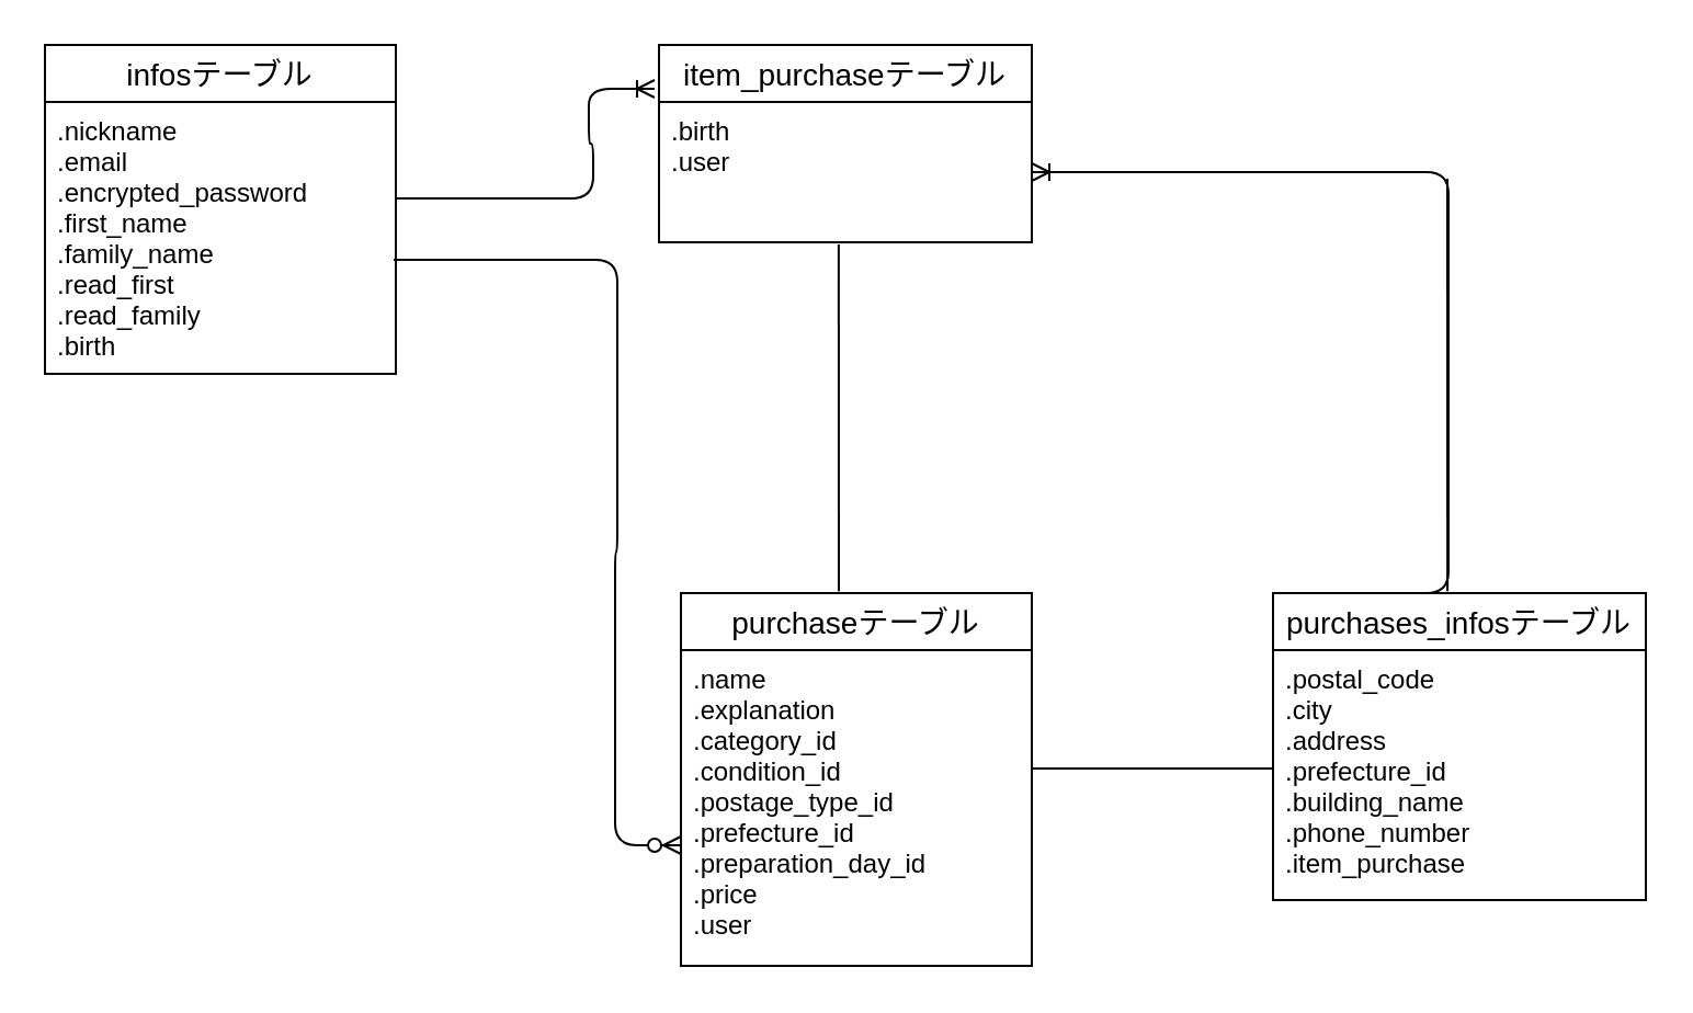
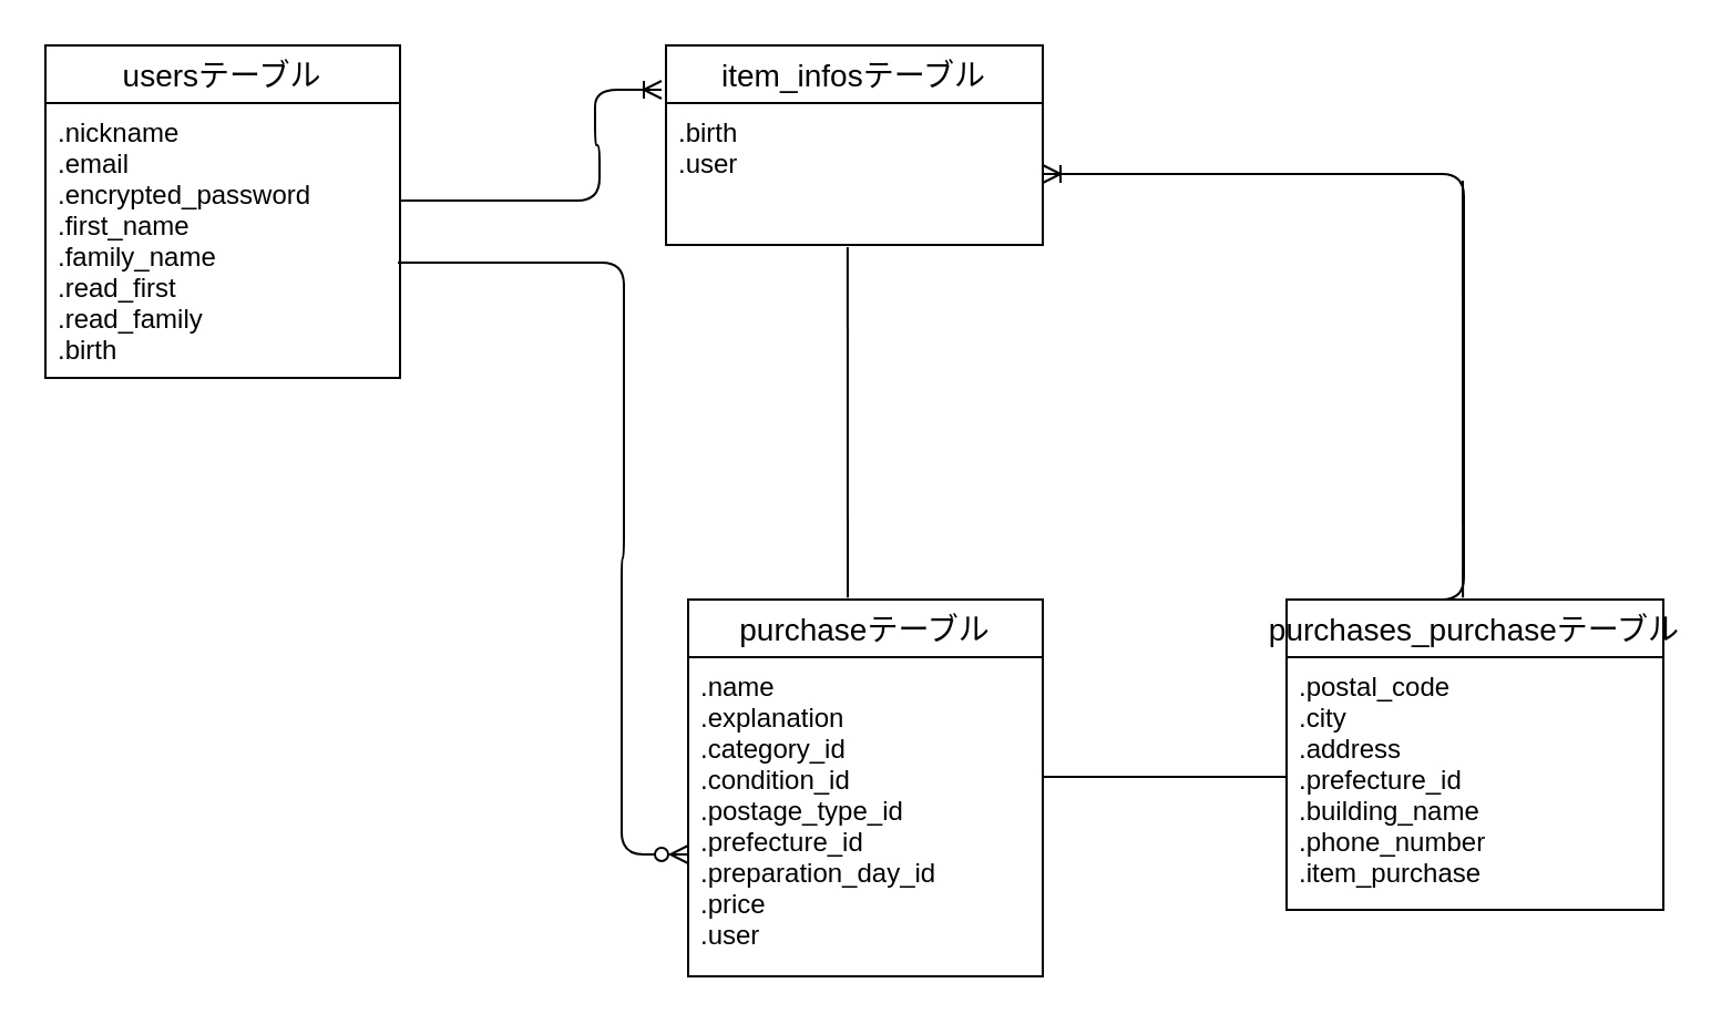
- <mxCell id="2" value="infosテーブル" style="swimlane;fontStyle=0;childLayout=stackLayout;horizontal=1;startSize=26;horizontalStack=0;resizeParent=1;resizeParentMax=0;resizeLast=0;collapsible=1;marginBottom=0;align=center;fontSize=14;" parent="1" vertex="1"><mxGeometry x="20" y="20" width="160" height="150" as="geometry" /></mxCell>
+ <mxCell id="2" value="usersテーブル" style="swimlane;fontStyle=0;childLayout=stackLayout;horizontal=1;startSize=26;horizontalStack=0;resizeParent=1;resizeParentMax=0;resizeLast=0;collapsible=1;marginBottom=0;align=center;fontSize=14;" parent="1" vertex="1"><mxGeometry x="20" y="20" width="160" height="150" as="geometry" /></mxCell>
- <mxCell id="4" value="item_purchaseテーブル" style="swimlane;fontStyle=0;childLayout=stackLayout;horizontal=1;startSize=26;horizontalStack=0;resizeParent=1;resizeParentMax=0;resizeLast=0;collapsible=1;marginBottom=0;align=center;fontSize=14;" parent="1" vertex="1"><mxGeometry x="300" y="20" width="170" height="90" as="geometry" /></mxCell>
+ <mxCell id="4" value="item_infosテーブル" style="swimlane;fontStyle=0;childLayout=stackLayout;horizontal=1;startSize=26;horizontalStack=0;resizeParent=1;resizeParentMax=0;resizeLast=0;collapsible=1;marginBottom=0;align=center;fontSize=14;" parent="1" vertex="1"><mxGeometry x="300" y="20" width="170" height="90" as="geometry" /></mxCell>
- <mxCell id="8" value="purchases_infosテーブル" style="swimlane;fontStyle=0;childLayout=stackLayout;horizontal=1;startSize=26;horizontalStack=0;resizeParent=1;resizeParentMax=0;resizeLast=0;collapsible=1;marginBottom=0;align=center;fontSize=14;" parent="1" vertex="1"><mxGeometry x="580" y="270" width="170" height="140" as="geometry" /></mxCell>
+ <mxCell id="8" value="purchases_purchaseテーブル" style="swimlane;fontStyle=0;childLayout=stackLayout;horizontal=1;startSize=26;horizontalStack=0;resizeParent=1;resizeParentMax=0;resizeLast=0;collapsible=1;marginBottom=0;align=center;fontSize=14;" parent="1" vertex="1"><mxGeometry x="580" y="270" width="170" height="140" as="geometry" /></mxCell>
